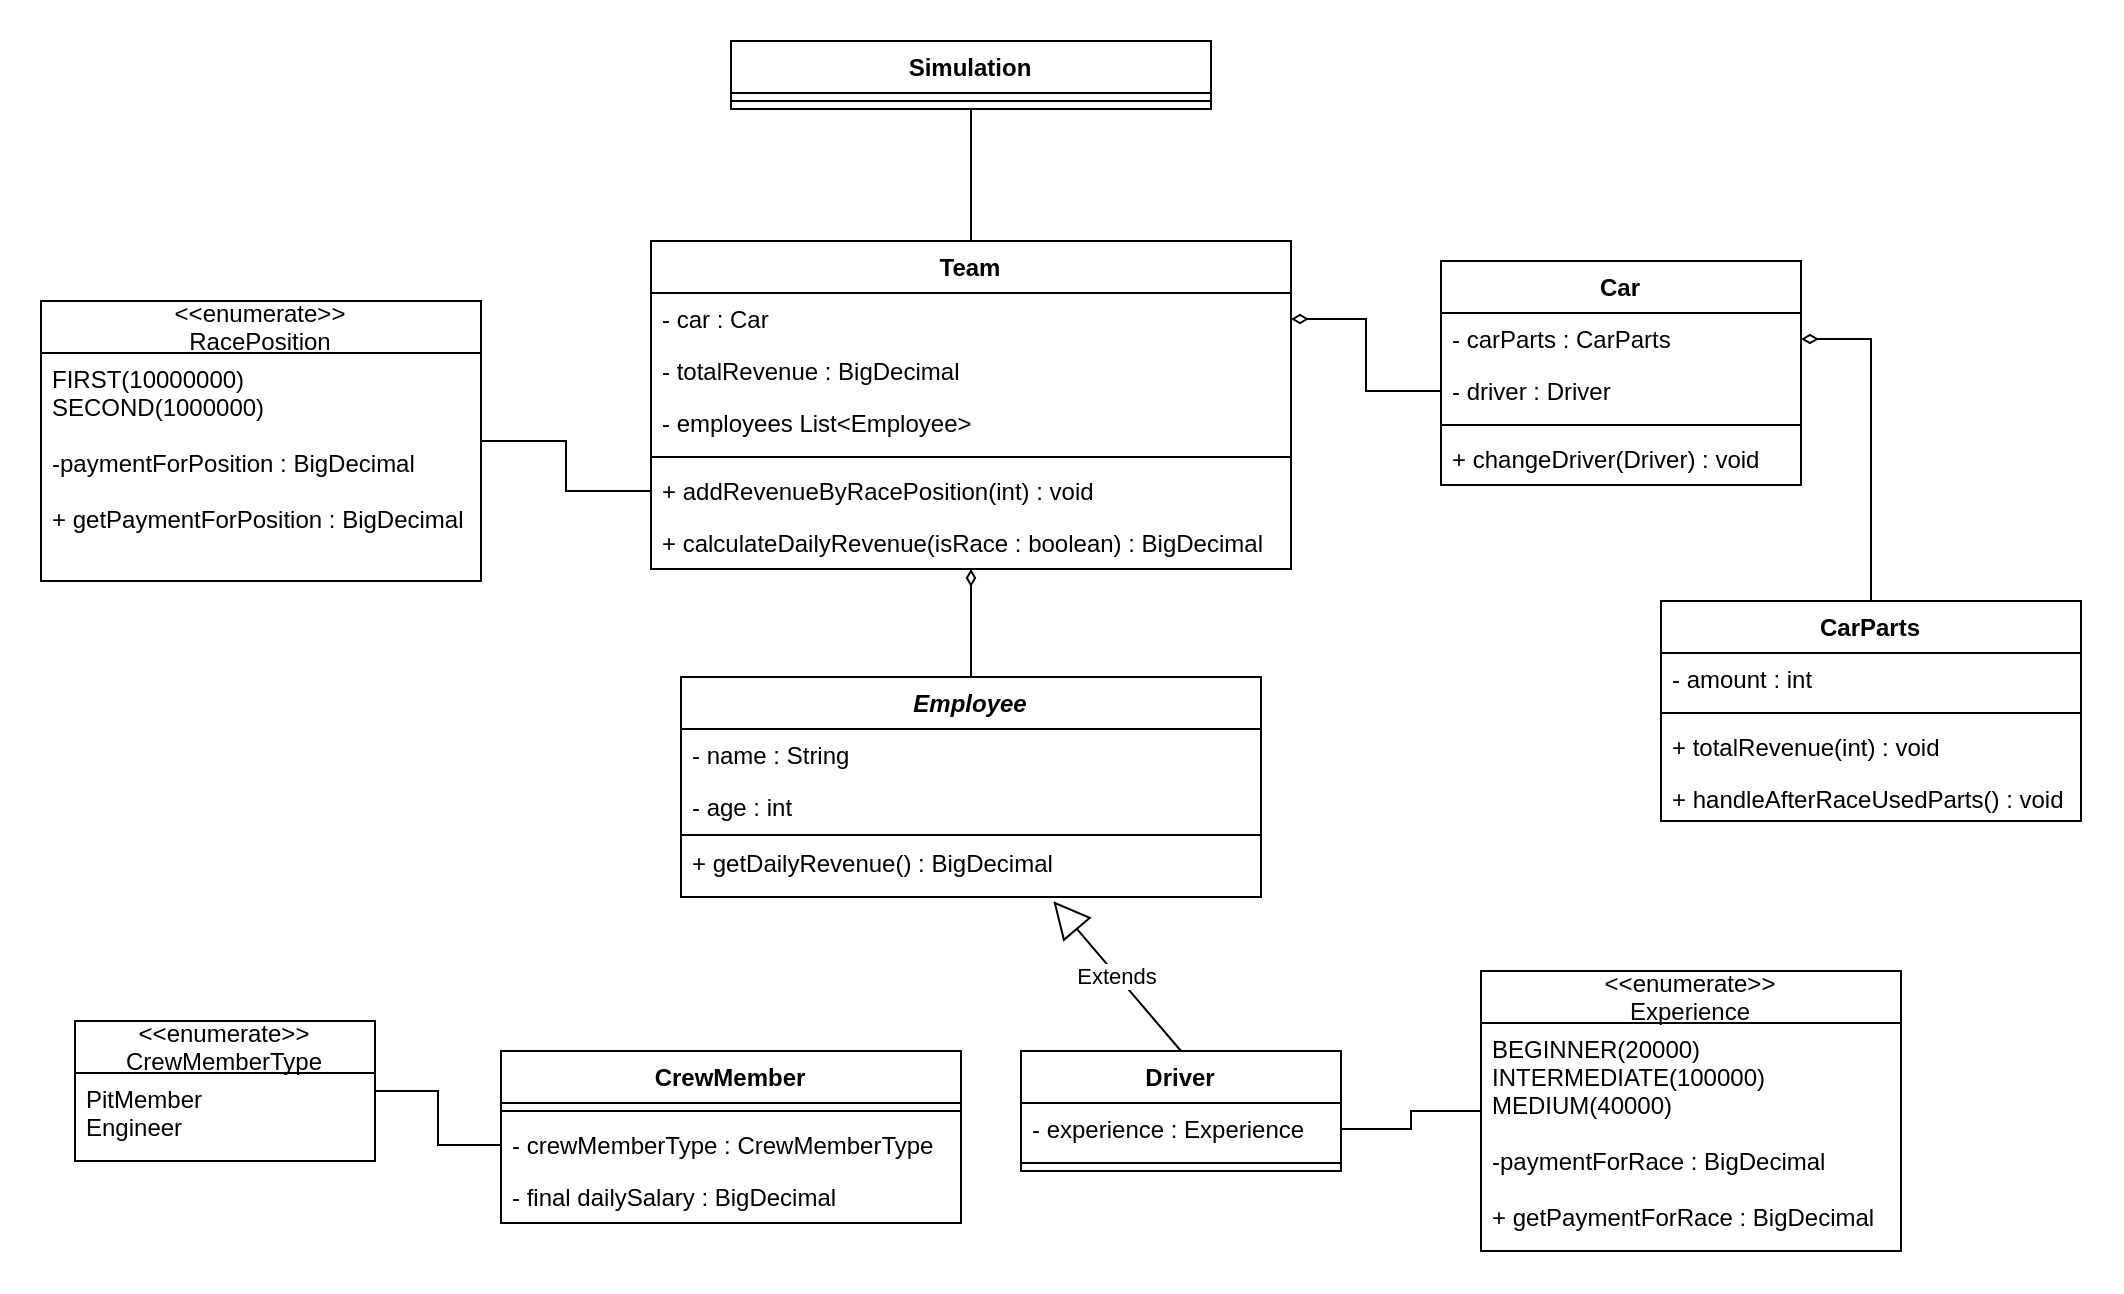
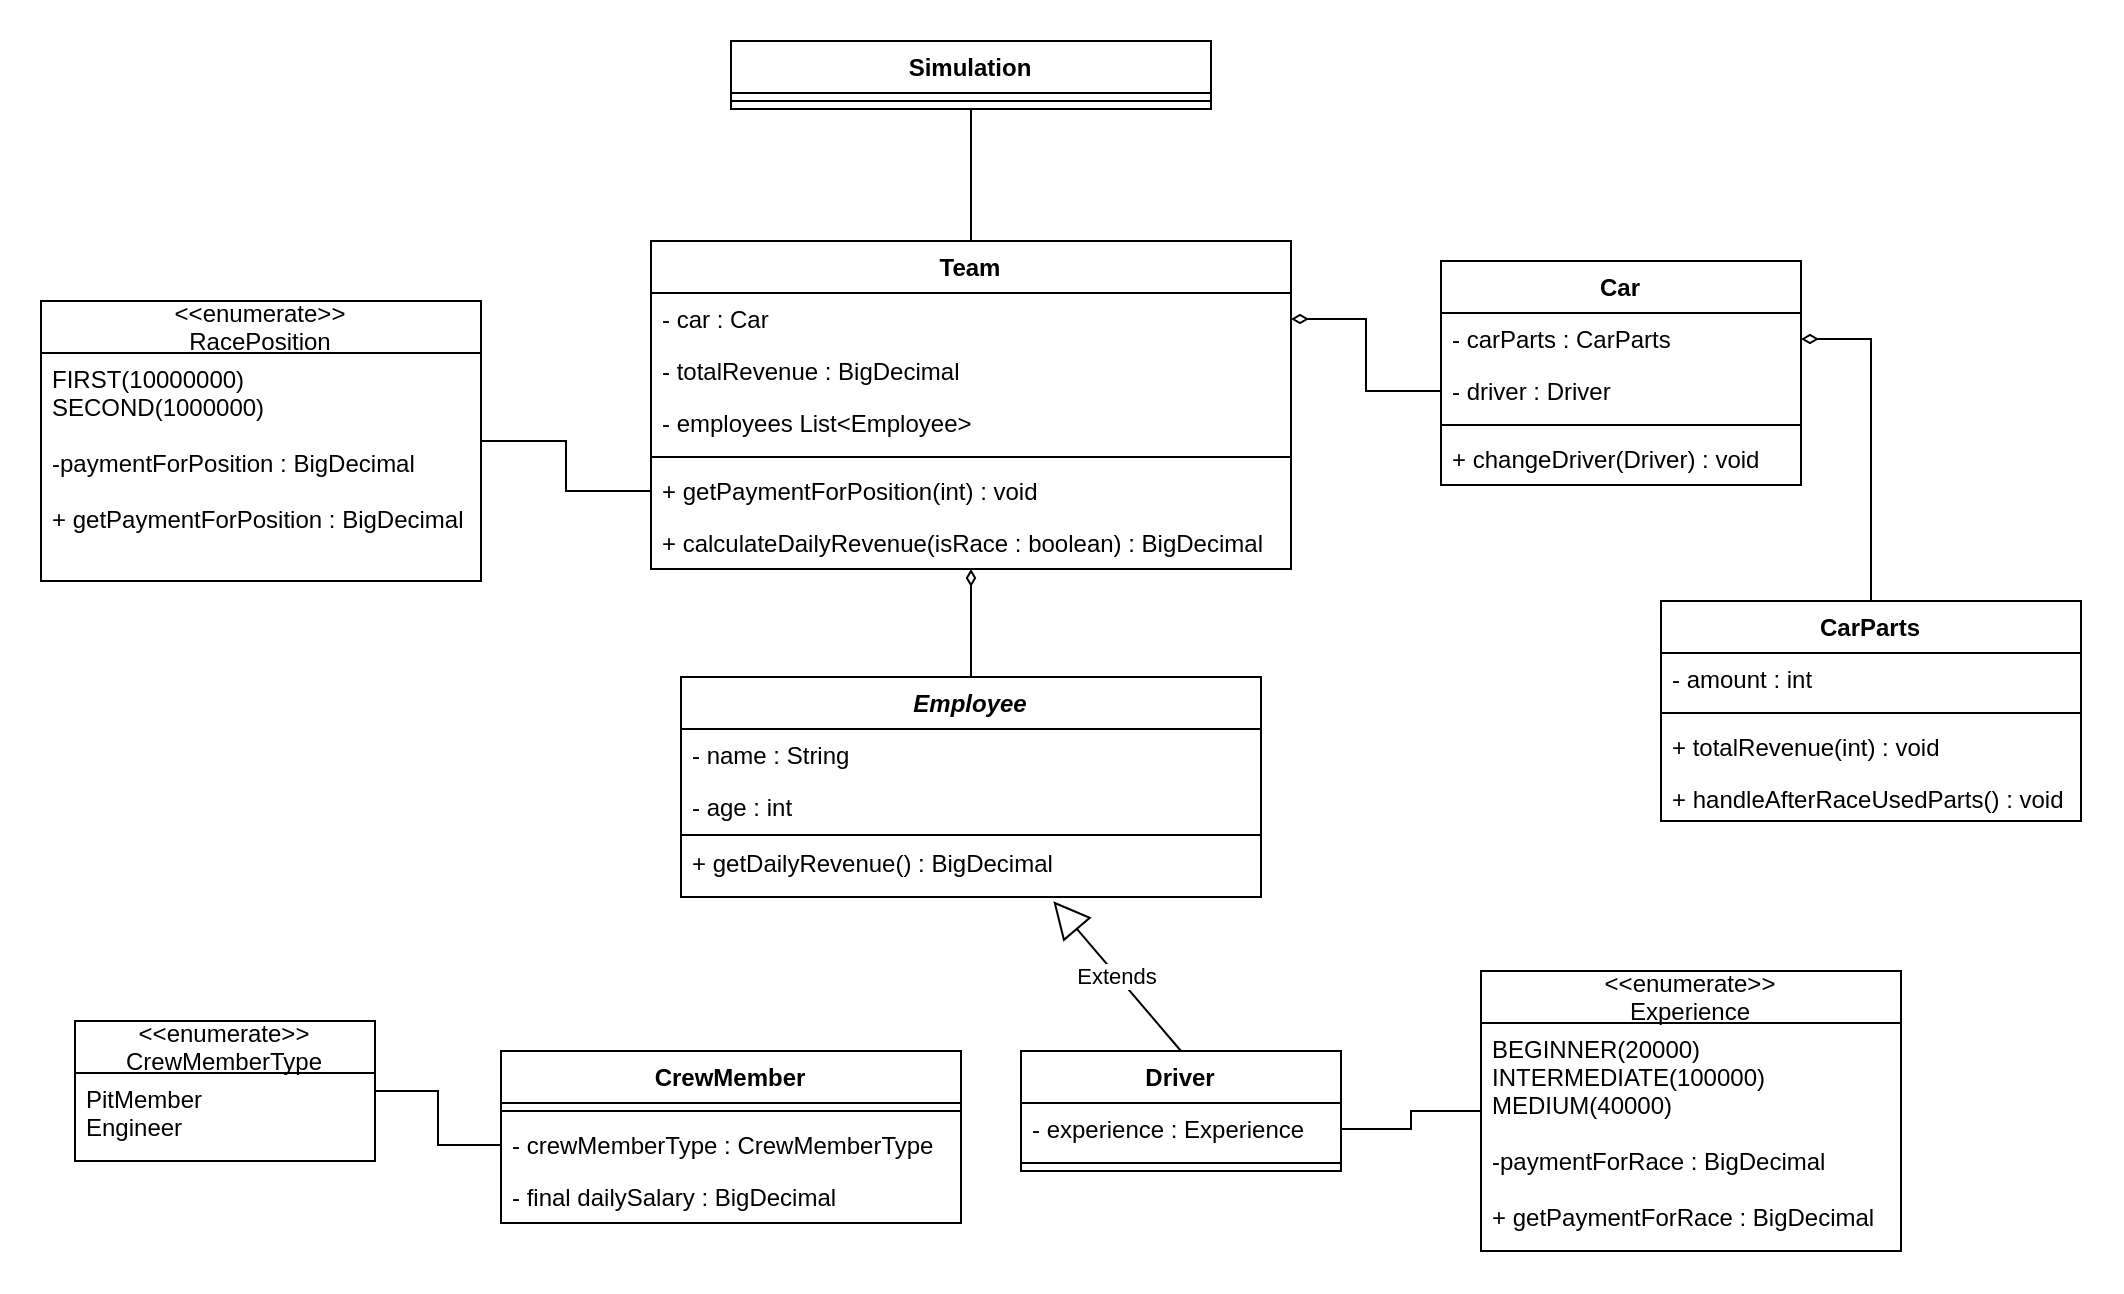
- <mxCell id="8" value="+ addRevenueByRacePosition(int) : void" style="text;strokeColor=none;fillColor=none;align=left;verticalAlign=top;spacingLeft=4;spacingRight=4;overflow=hidden;rotatable=0;points=[[0,0.5],[1,0.5]];portConstraint=eastwest;" parent="3" vertex="1"><mxGeometry y="112" width="320" height="26" as="geometry" /></mxCell>
+ <mxCell id="8" value="+ getPaymentForPosition(int) : void" style="text;strokeColor=none;fillColor=none;align=left;verticalAlign=top;spacingLeft=4;spacingRight=4;overflow=hidden;rotatable=0;points=[[0,0.5],[1,0.5]];portConstraint=eastwest;" parent="3" vertex="1"><mxGeometry y="112" width="320" height="26" as="geometry" /></mxCell>
